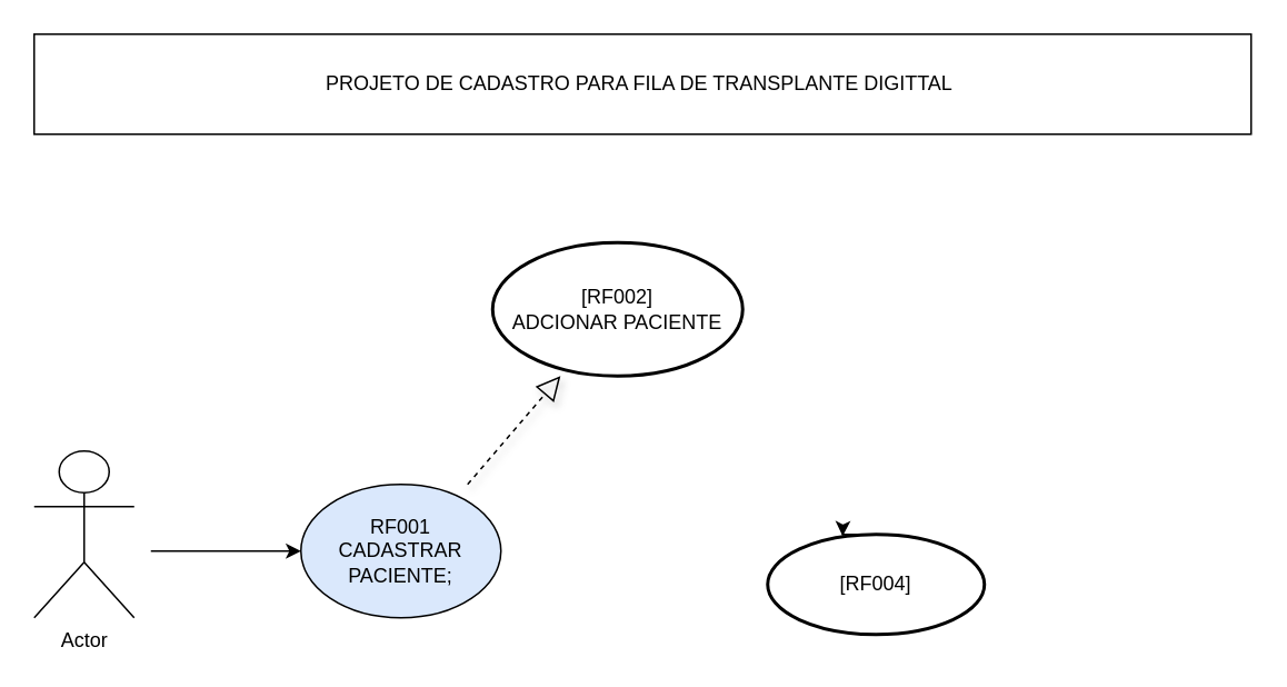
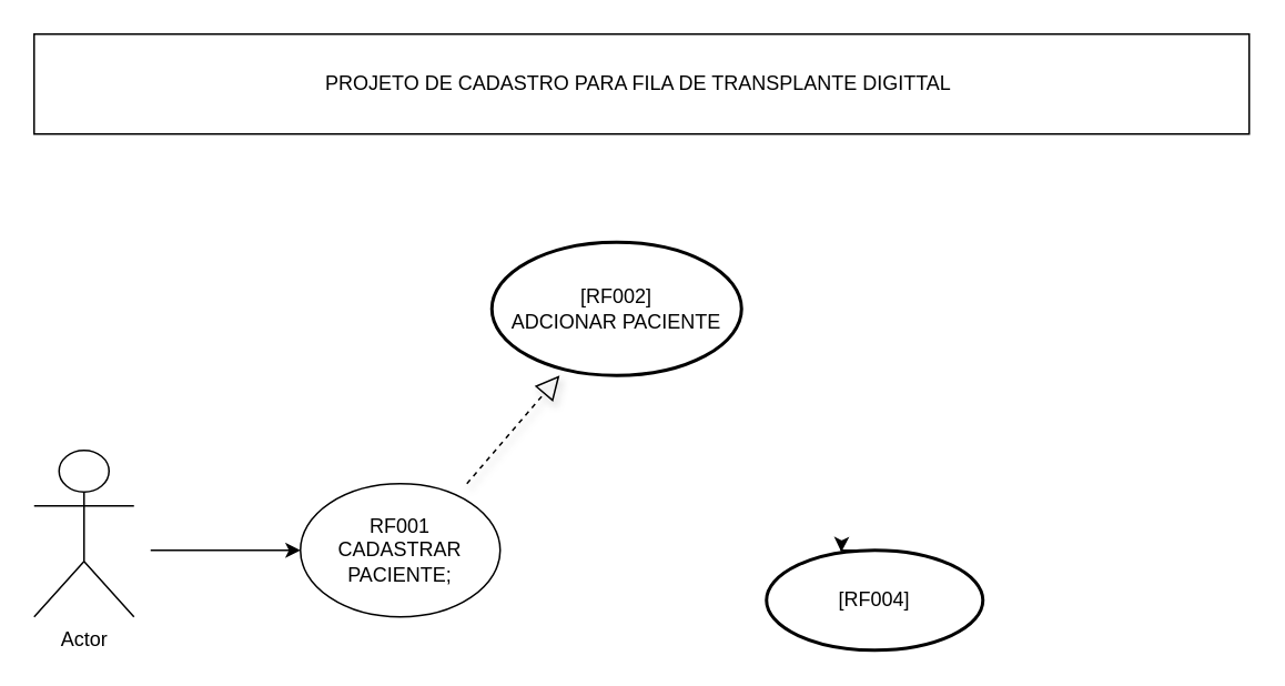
- <mxCell id="5" value="RF001&lt;br&gt;CADASTRAR PACIENTE;" style="ellipse;whiteSpace=wrap;html=1;fillColor=#dae8fc;" parent="1" vertex="1"><mxGeometry x="180" y="290" width="120" height="80" as="geometry" /></mxCell>
+ <mxCell id="5" value="RF001&lt;br&gt;CADASTRAR PACIENTE;" style="ellipse;whiteSpace=wrap;html=1;" parent="1" vertex="1"><mxGeometry x="180" y="290" width="120" height="80" as="geometry" /></mxCell>
- <mxCell id="8" value="[RF004]&lt;br&gt;" style="strokeWidth=2;html=1;shape=mxgraph.flowchart.start_1;whiteSpace=wrap;fillColor=none;gradientColor=#ffffff;" parent="1" vertex="1"><mxGeometry x="460" y="320" width="130" height="60" as="geometry" /></mxCell>
+ <mxCell id="8" value="[RF004]&lt;br&gt;" style="strokeWidth=2;html=1;shape=mxgraph.flowchart.start_1;whiteSpace=wrap;fillColor=none;gradientColor=#ffffff;" parent="1" vertex="1"><mxGeometry x="460" y="330" width="130" height="60" as="geometry" /></mxCell>
